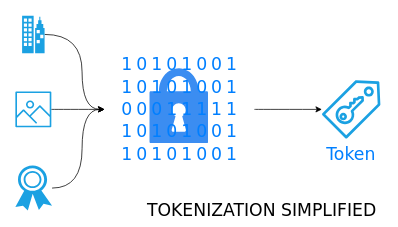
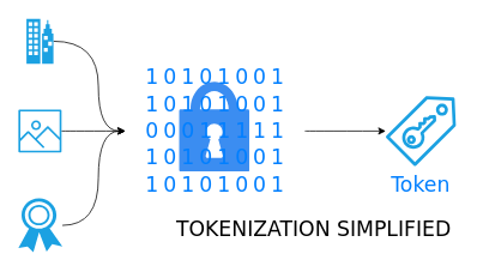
- <mxCell id="53" value="TOKENIZATION SIMPLIFIED" style="text;html=1;strokeColor=none;fillColor=none;align=center;verticalAlign=middle;whiteSpace=wrap;rounded=0;fontFamily=Dejavu Sans;fontSize=23;fontColor=#000000;" vertex="1" parent="1"><mxGeometry x="189" y="265" width="320" height="30" as="geometry" /></mxCell>
+ <mxCell id="53" value="TOKENIZATION SIMPLIFIED" style="text;html=1;strokeColor=none;fillColor=none;align=center;verticalAlign=middle;whiteSpace=wrap;rounded=0;fontFamily=Dejavu Sans;fontSize=23;fontColor=#000000;" vertex="1" parent="1"><mxGeometry x="189" y="240" width="320" height="30" as="geometry" /></mxCell>
